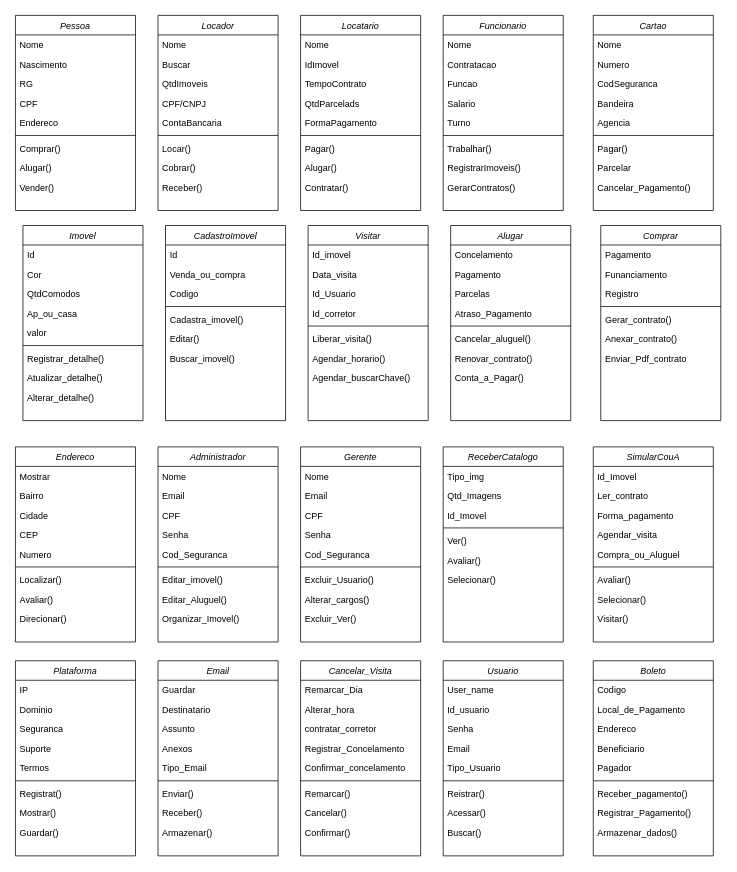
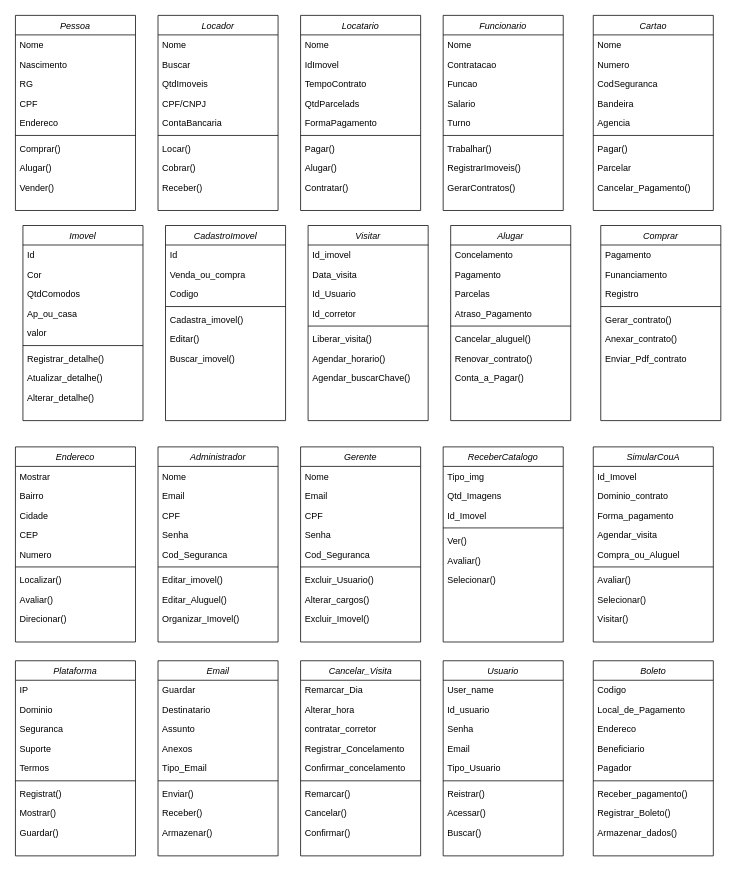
- <mxCell id="136" value="Ler_contrato" style="text;strokeColor=none;fillColor=none;align=left;verticalAlign=top;spacingLeft=4;spacingRight=4;overflow=hidden;rotatable=0;points=[[0,0.5],[1,0.5]];portConstraint=eastwest;" vertex="1" parent="134"><mxGeometry y="52" width="160" height="26" as="geometry" /></mxCell>
+ <mxCell id="136" value="Dominio_contrato" style="text;strokeColor=none;fillColor=none;align=left;verticalAlign=top;spacingLeft=4;spacingRight=4;overflow=hidden;rotatable=0;points=[[0,0.5],[1,0.5]];portConstraint=eastwest;" vertex="1" parent="134"><mxGeometry y="52" width="160" height="26" as="geometry" /></mxCell>
- <mxCell id="125" value="Excluir_Ver()" style="text;strokeColor=none;fillColor=none;align=left;verticalAlign=top;spacingLeft=4;spacingRight=4;overflow=hidden;rotatable=0;points=[[0,0.5],[1,0.5]];portConstraint=eastwest;" vertex="1" parent="116"><mxGeometry y="216" width="160" height="26" as="geometry" /></mxCell>
+ <mxCell id="125" value="Excluir_Imovel()" style="text;strokeColor=none;fillColor=none;align=left;verticalAlign=top;spacingLeft=4;spacingRight=4;overflow=hidden;rotatable=0;points=[[0,0.5],[1,0.5]];portConstraint=eastwest;" vertex="1" parent="116"><mxGeometry y="216" width="160" height="26" as="geometry" /></mxCell>
- <mxCell id="192" value="Registrar_Pagamento()" style="text;strokeColor=none;fillColor=none;align=left;verticalAlign=top;spacingLeft=4;spacingRight=4;overflow=hidden;rotatable=0;points=[[0,0.5],[1,0.5]];portConstraint=eastwest;" vertex="1" parent="184"><mxGeometry y="190" width="160" height="26" as="geometry" /></mxCell>
+ <mxCell id="192" value="Registrar_Boleto()" style="text;strokeColor=none;fillColor=none;align=left;verticalAlign=top;spacingLeft=4;spacingRight=4;overflow=hidden;rotatable=0;points=[[0,0.5],[1,0.5]];portConstraint=eastwest;" vertex="1" parent="184"><mxGeometry y="190" width="160" height="26" as="geometry" /></mxCell>
